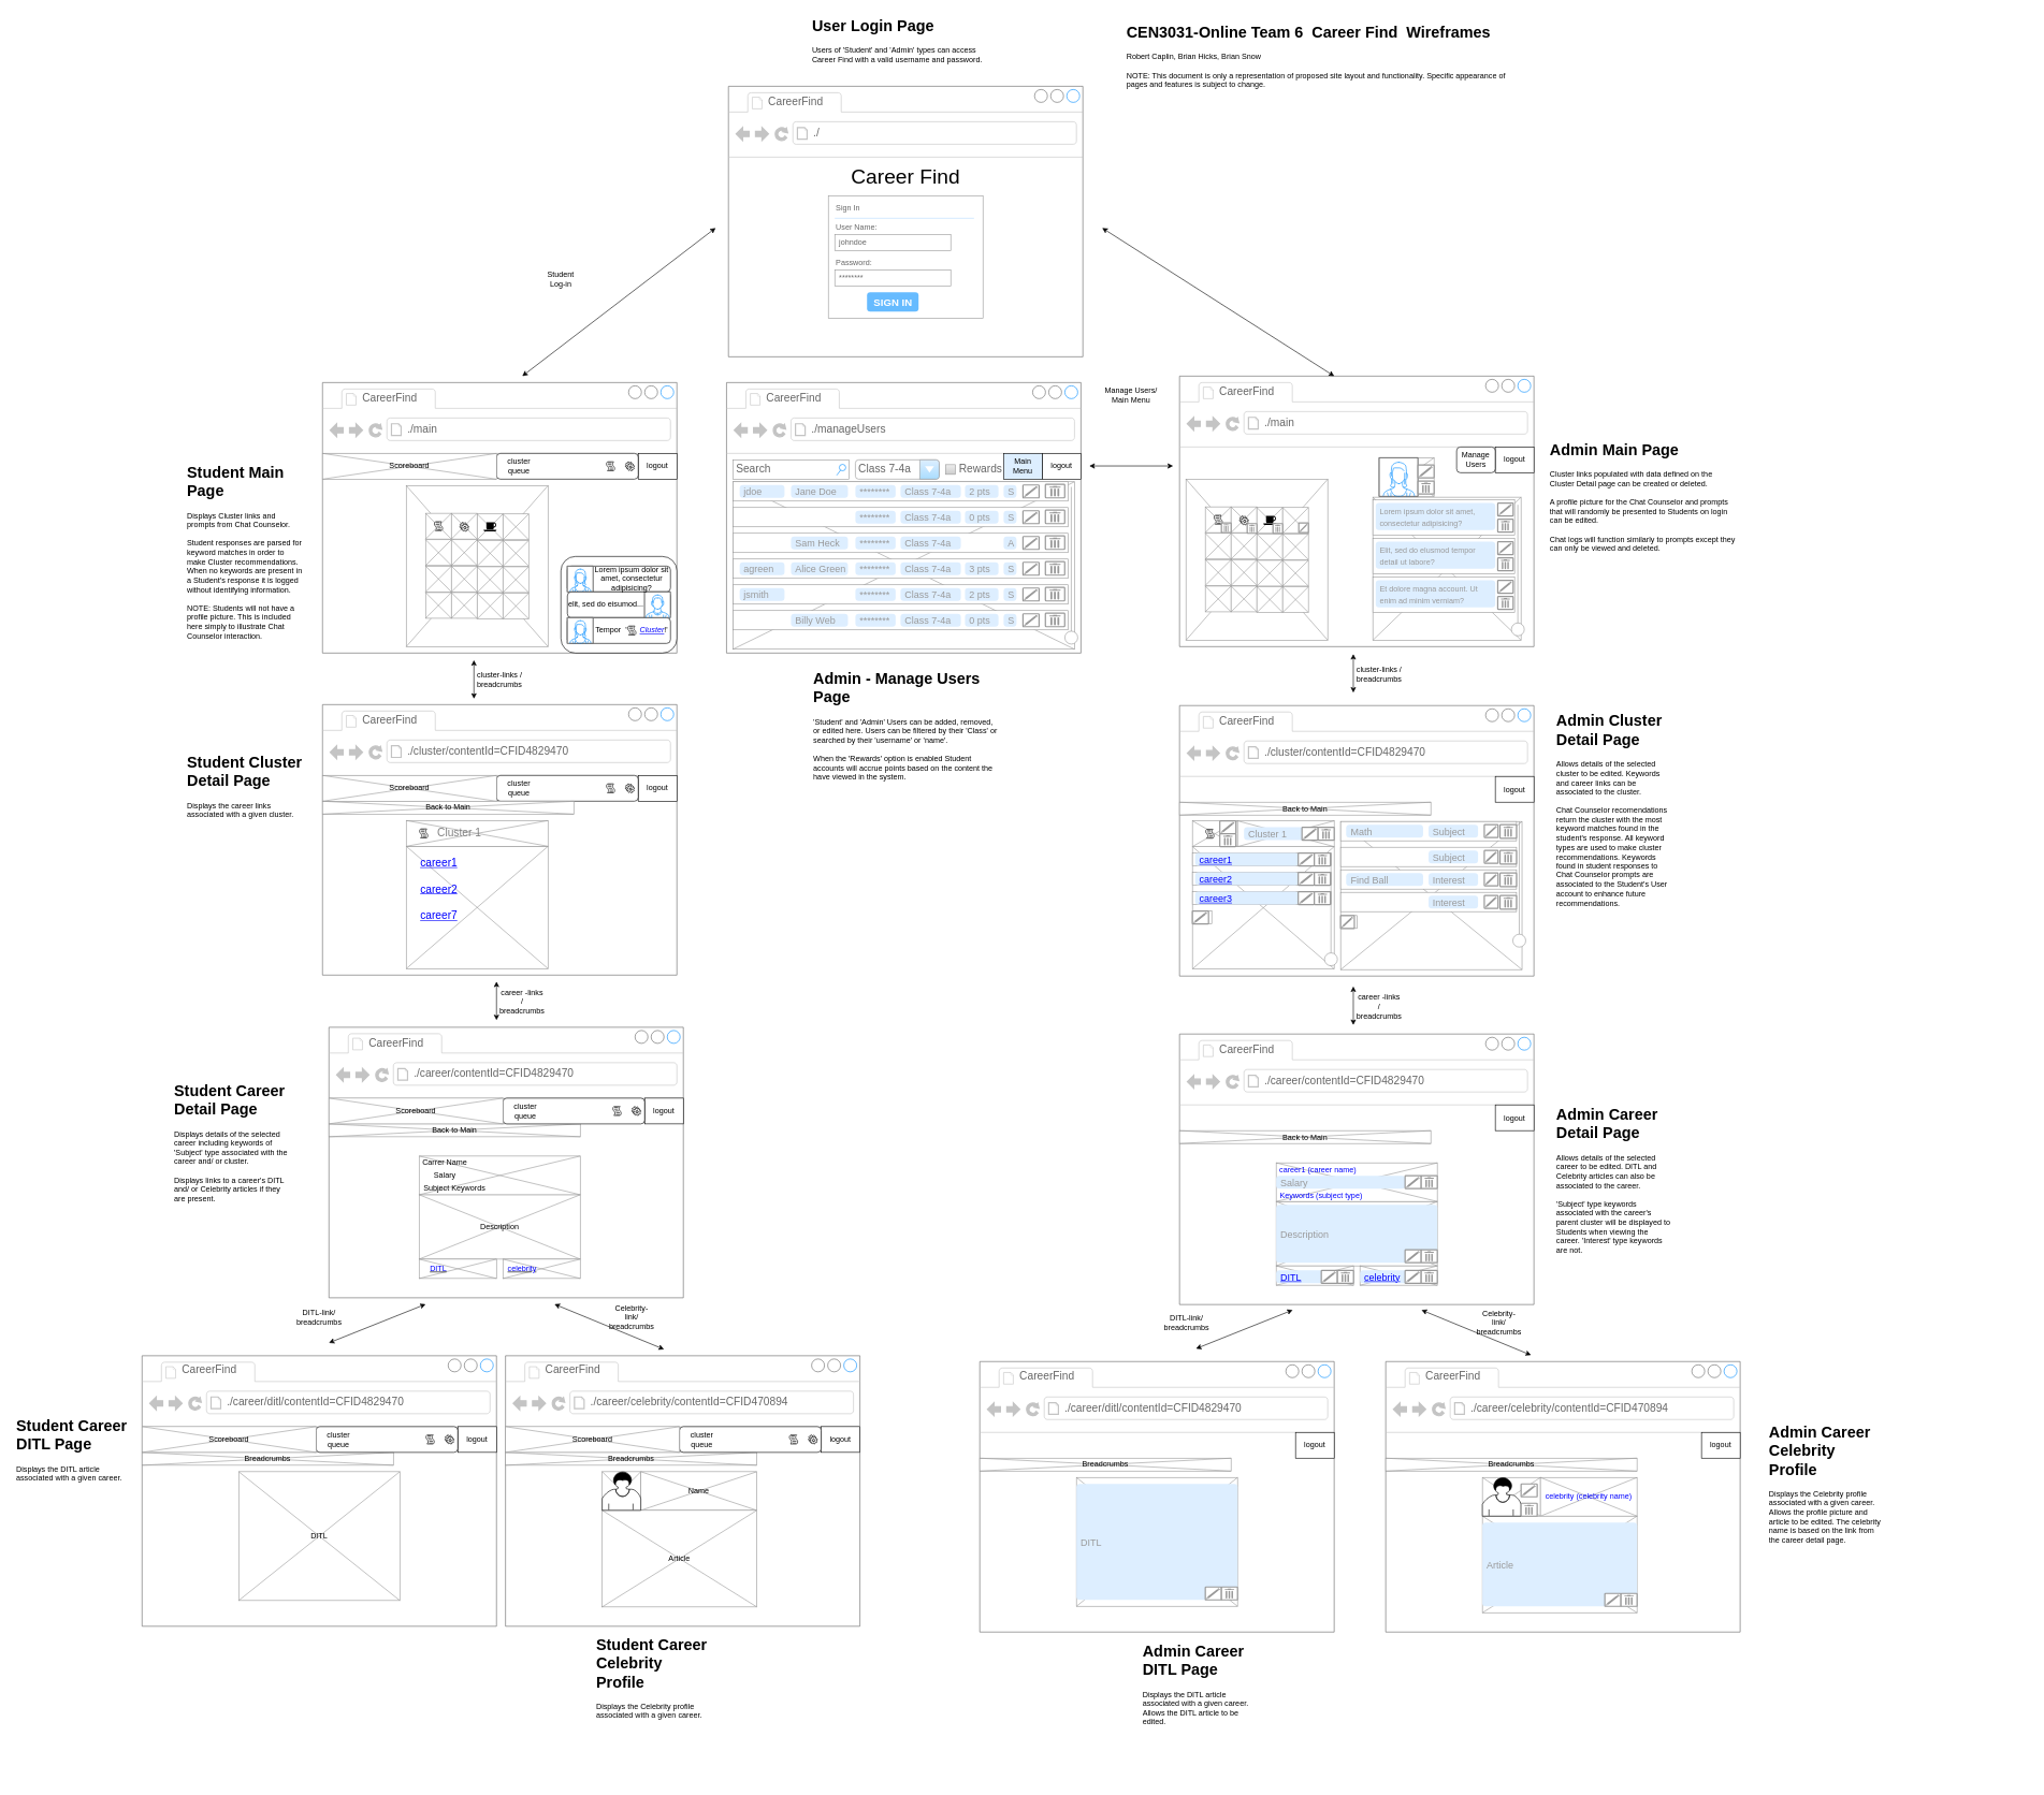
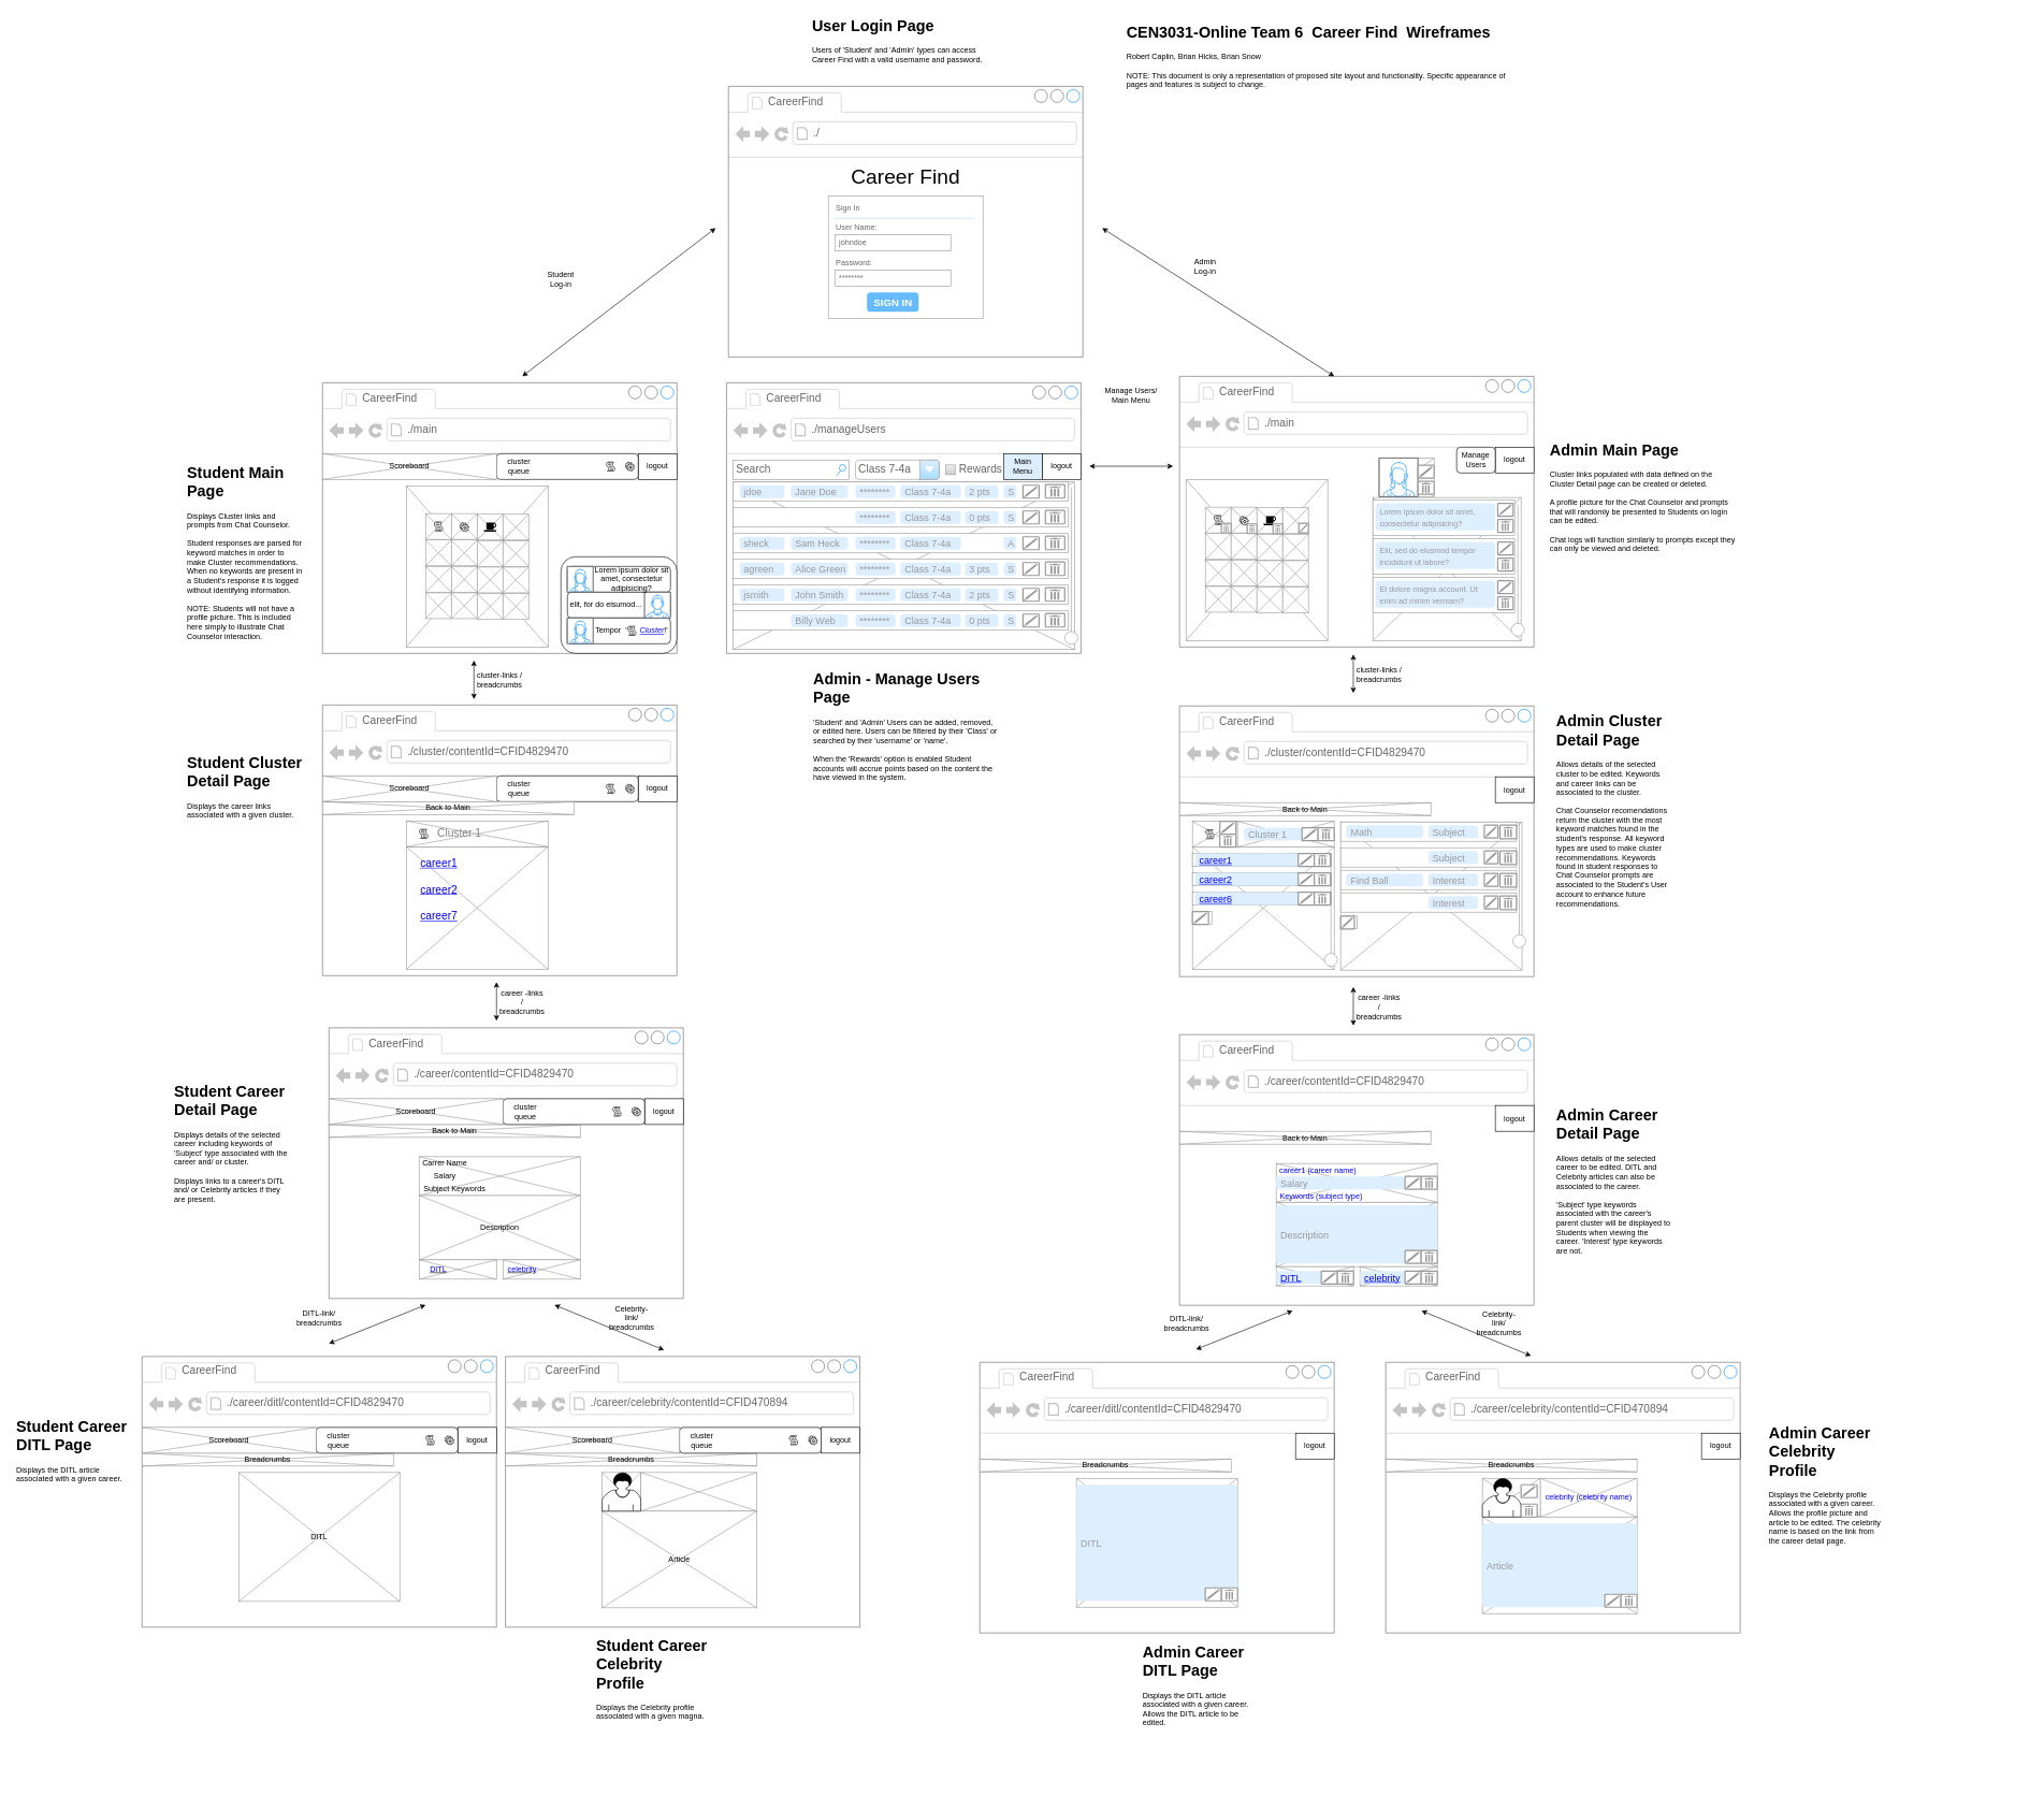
+ <mxCell id="372" value="Admin Log-in" style="text;html=1;strokeColor=none;fillColor=none;align=center;verticalAlign=middle;whiteSpace=wrap;rounded=0;" parent="1" vertex="1"><mxGeometry x="1850" y="403" width="40" height="20" as="geometry" /></mxCell>
+ <mxCell id="366" value="sheck" style="strokeWidth=1;shadow=0;dashed=0;align=center;html=1;shape=mxgraph.mockup.misc.rrect;rSize=5;strokeColor=none;fontSize=15;fontColor=#999999;fillColor=#ddeeff;align=left;spacingLeft=5;" parent="360" vertex="1"><mxGeometry x="10.4" y="5" width="69.6" height="20" as="geometry" /></mxCell>
- <mxCell id="178" value="&lt;font style=&quot;font-size: 12px&quot;&gt;Elit, sed do elusmod tempor detail ut labore?&lt;/font&gt;" style="strokeWidth=1;shadow=0;dashed=0;align=center;html=1;shape=mxgraph.mockup.misc.rrect;rSize=5;strokeColor=none;fontSize=15;fontColor=#999999;fillColor=#ddeeff;align=left;spacingLeft=5;whiteSpace=wrap;" parent="175" vertex="1"><mxGeometry x="4.4" y="5" width="185.6" height="42" as="geometry" /></mxCell>
+ <mxCell id="178" value="&lt;font style=&quot;font-size: 12px&quot;&gt;Elit, sed do elusmod tempor incididunt ut labore?&lt;/font&gt;" style="strokeWidth=1;shadow=0;dashed=0;align=center;html=1;shape=mxgraph.mockup.misc.rrect;rSize=5;strokeColor=none;fontSize=15;fontColor=#999999;fillColor=#ddeeff;align=left;spacingLeft=5;whiteSpace=wrap;" parent="175" vertex="1"><mxGeometry x="4.4" y="5" width="185.6" height="42" as="geometry" /></mxCell>
+ <mxCell id="340" value="John Smith" style="strokeWidth=1;shadow=0;dashed=0;align=center;html=1;shape=mxgraph.mockup.misc.rrect;rSize=5;strokeColor=none;fontSize=15;fontColor=#999999;fillColor=#ddeeff;align=left;spacingLeft=5;" parent="339" vertex="1"><mxGeometry x="90" y="5" width="88.4" height="20" as="geometry" /></mxCell>
- <mxCell id="413" value="elit, sed do eisumod..." style="text;html=1;strokeColor=none;fillColor=none;align=center;verticalAlign=middle;whiteSpace=wrap;rounded=0;" parent="404" vertex="1"><mxGeometry x="10" y="65" width="120" height="20" as="geometry" /></mxCell>
+ <mxCell id="413" value="elit, for do eisumod..." style="text;html=1;strokeColor=none;fillColor=none;align=center;verticalAlign=middle;whiteSpace=wrap;rounded=0;" parent="404" vertex="1"><mxGeometry x="10" y="65" width="120" height="20" as="geometry" /></mxCell>
- <mxCell id="91" value="&lt;font color=&quot;#0000ff&quot;&gt;&lt;u&gt;career3&lt;/u&gt;&lt;/font&gt;" style="strokeWidth=1;shadow=0;dashed=0;align=center;html=1;shape=mxgraph.mockup.misc.rrect;rSize=5;strokeColor=none;fontSize=15;fontColor=#999999;fillColor=#ddeeff;align=left;spacingLeft=5;" parent="88" vertex="1"><mxGeometry x="4.17" width="160" height="20" as="geometry" /></mxCell>
+ <mxCell id="91" value="&lt;font color=&quot;#0000ff&quot;&gt;&lt;u&gt;career6&lt;/u&gt;&lt;/font&gt;" style="strokeWidth=1;shadow=0;dashed=0;align=center;html=1;shape=mxgraph.mockup.misc.rrect;rSize=5;strokeColor=none;fontSize=15;fontColor=#999999;fillColor=#ddeeff;align=left;spacingLeft=5;" parent="88" vertex="1"><mxGeometry x="4.17" width="160" height="20" as="geometry" /></mxCell>
- <mxCell id="283" value="Name" style="text;html=1;strokeColor=none;fillColor=none;align=center;verticalAlign=middle;whiteSpace=wrap;rounded=0;" parent="272" vertex="1"><mxGeometry x="280" y="200" width="40" height="20" as="geometry" /></mxCell>
- <mxCell id="452" value="&lt;h1&gt;Student Career Celebrity Profile&lt;/h1&gt;&lt;div&gt;Displays the Celebrity profile associated with a given career.&lt;/div&gt;" style="text;html=1;strokeColor=none;fillColor=none;spacing=5;spacingTop=-20;whiteSpace=wrap;overflow=hidden;rounded=0;" parent="1" vertex="1"><mxGeometry x="920" y="2533" width="190" height="221" as="geometry" /></mxCell>
+ <mxCell id="452" value="&lt;h1&gt;Student Career Celebrity Profile&lt;/h1&gt;&lt;div&gt;Displays the Celebrity profile associated with a given magna.&lt;/div&gt;" style="text;html=1;strokeColor=none;fillColor=none;spacing=5;spacingTop=-20;whiteSpace=wrap;overflow=hidden;rounded=0;" parent="1" vertex="1"><mxGeometry x="920" y="2533" width="190" height="221" as="geometry" /></mxCell>
